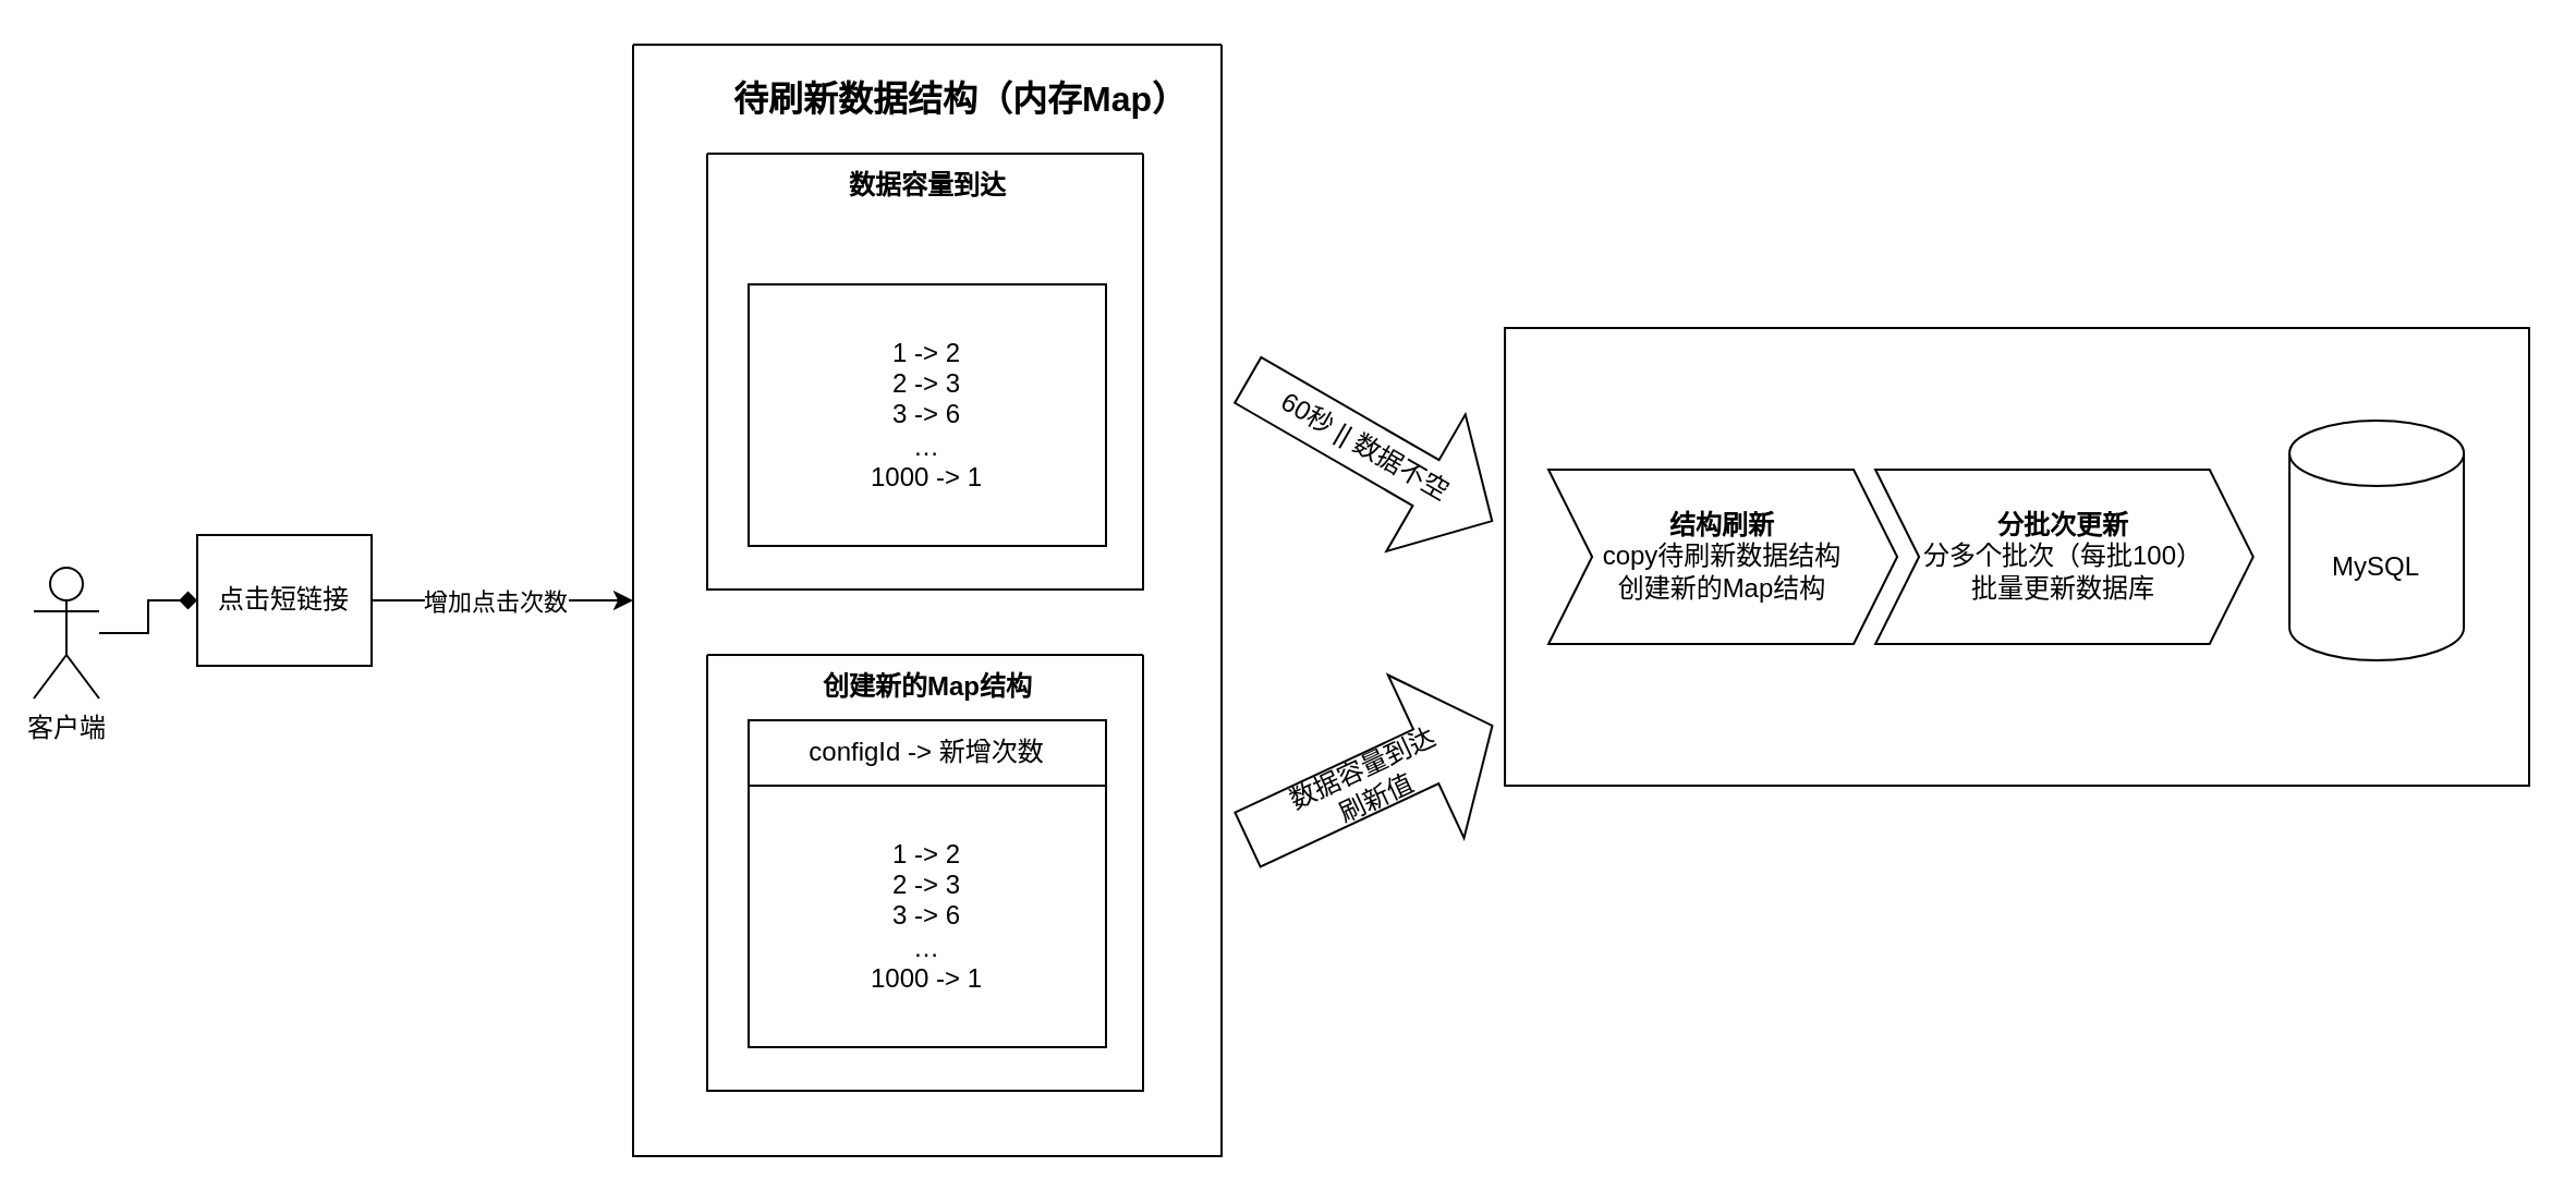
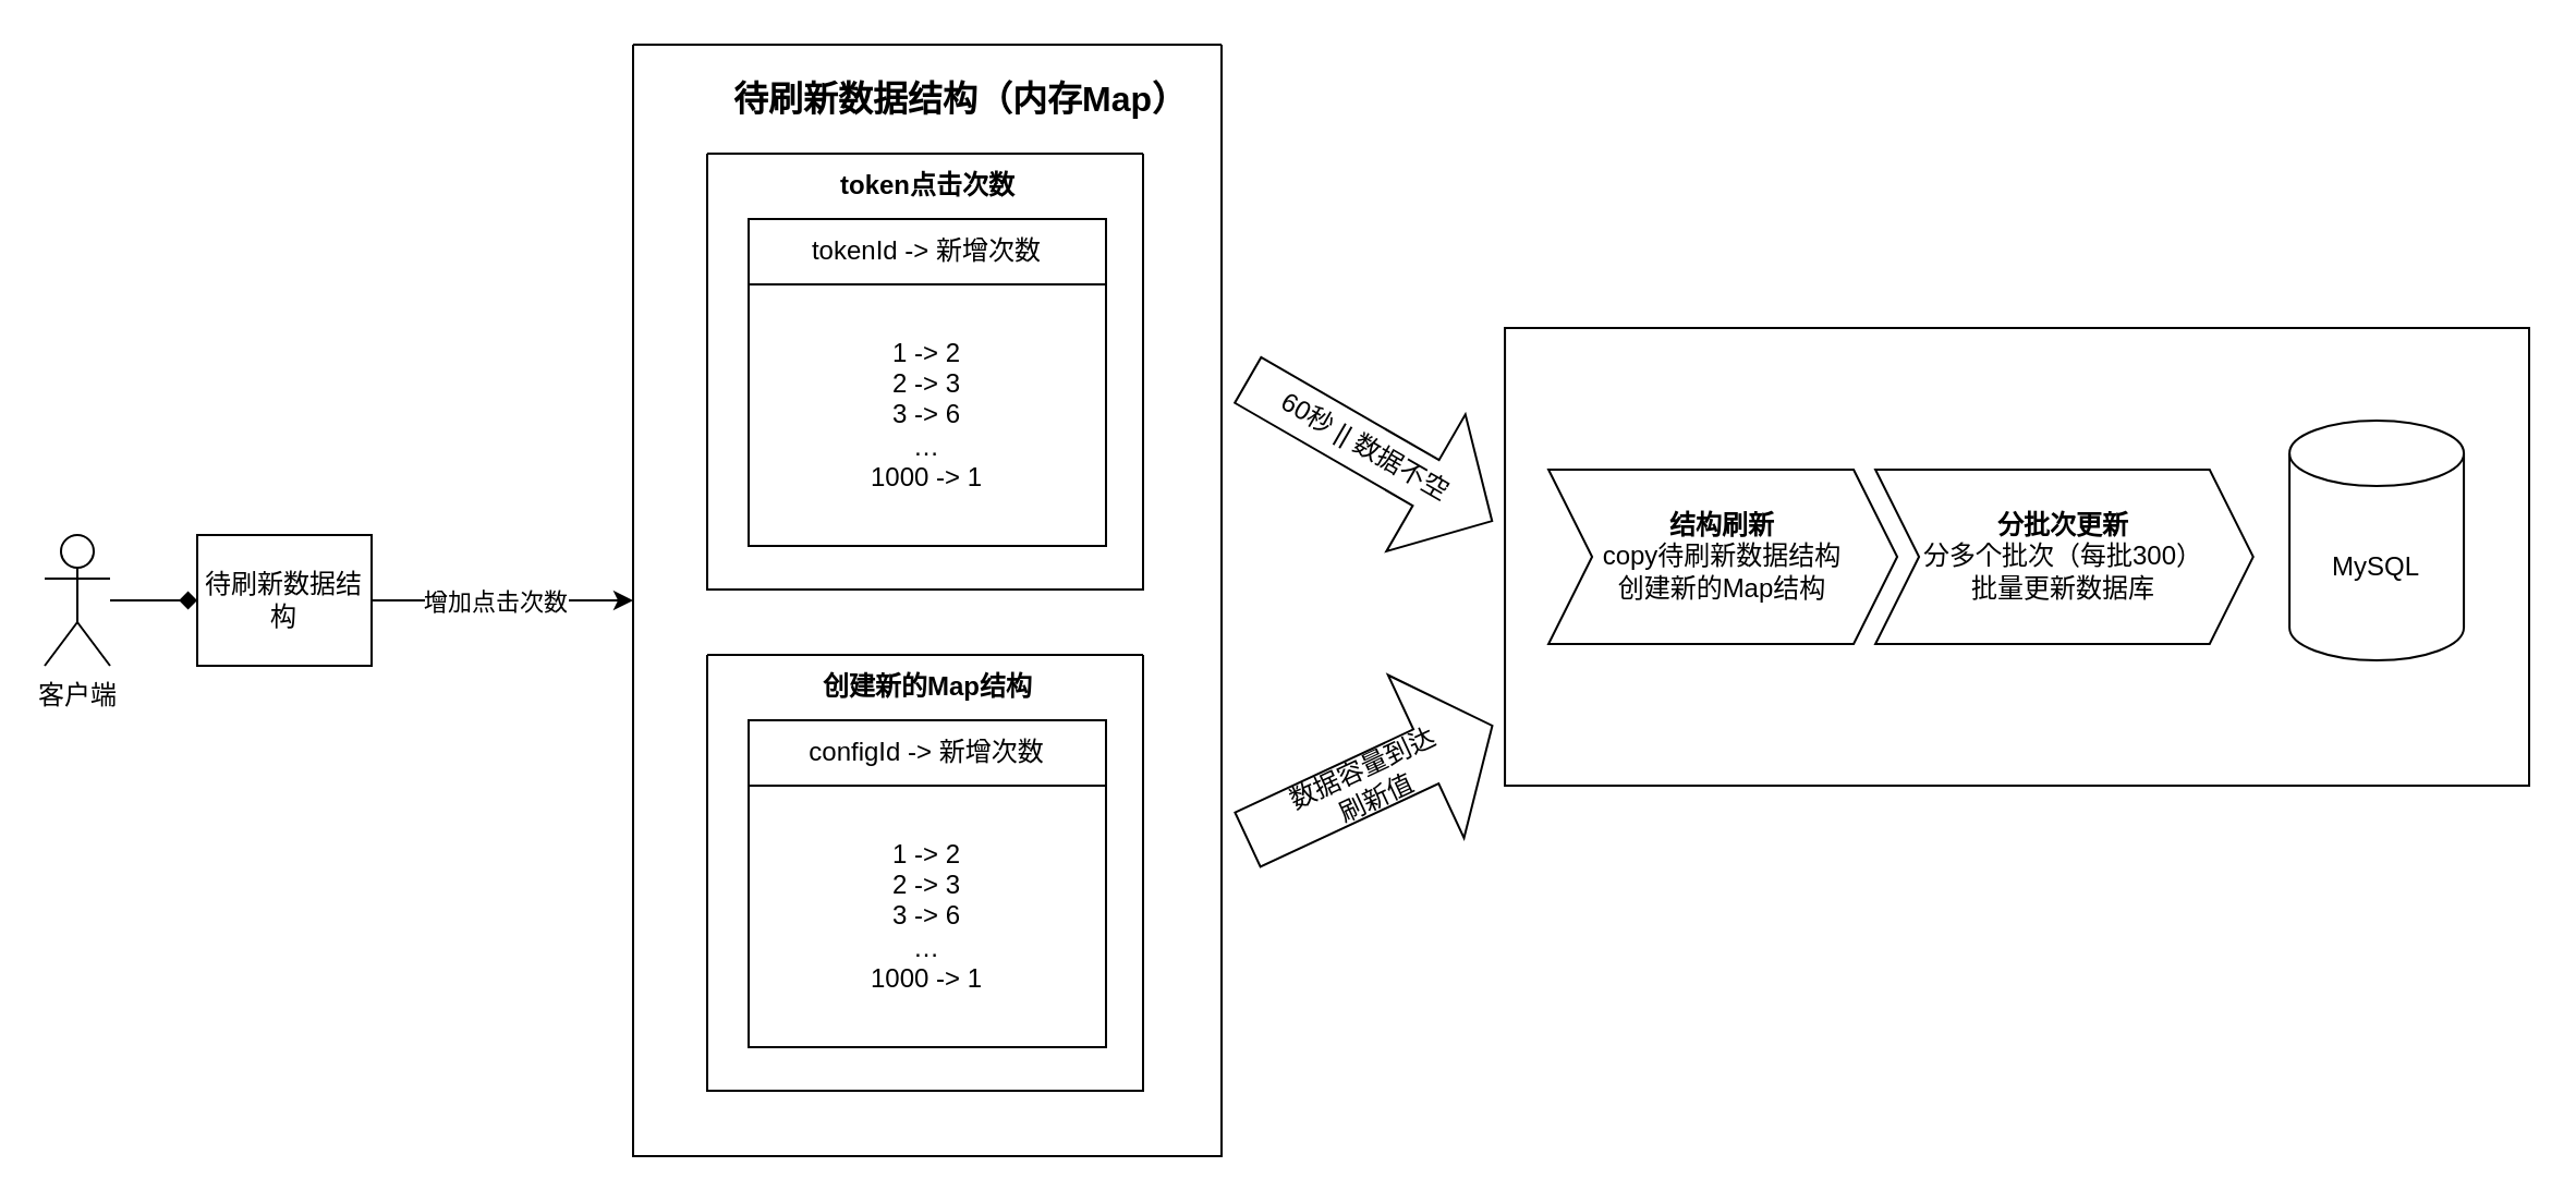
- <mxCell id="7" value="&lt;b&gt;数据容量到达&lt;/b&gt;" style="text;html=1;align=center;verticalAlign=middle;resizable=0;points=[];autosize=1;strokeColor=none;fillColor=none;" vertex="1" parent="1"><mxGeometry x="375" y="70" width="100" height="30" as="geometry" /></mxCell>
+ <mxCell id="7" value="&lt;b&gt;token点击次数&lt;/b&gt;" style="text;html=1;align=center;verticalAlign=middle;resizable=0;points=[];autosize=1;strokeColor=none;fillColor=none;" vertex="1" parent="1"><mxGeometry x="375" y="70" width="100" height="30" as="geometry" /></mxCell>
+ <mxCell id="4" value="tokenId -&amp;gt; 新增次数" style="rounded=0;whiteSpace=wrap;html=1;" vertex="1" parent="3"><mxGeometry x="19" y="30" width="164" height="30" as="geometry" /></mxCell>
- <mxCell id="24" value="&lt;b&gt;分批次更新&lt;/b&gt;&lt;div&gt;分多个批次（每批100）&lt;/div&gt;&lt;div&gt;批量更新数据库&lt;/div&gt;" style="shape=step;perimeter=stepPerimeter;whiteSpace=wrap;html=1;fixedSize=1;" vertex="1" parent="1"><mxGeometry x="860.04" y="215" width="173.35" height="80" as="geometry" /></mxCell>
+ <mxCell id="24" value="&lt;b&gt;分批次更新&lt;/b&gt;&lt;div&gt;分多个批次（每批300）&lt;/div&gt;&lt;div&gt;批量更新数据库&lt;/div&gt;" style="shape=step;perimeter=stepPerimeter;whiteSpace=wrap;html=1;fixedSize=1;" vertex="1" parent="1"><mxGeometry x="860.04" y="215" width="173.35" height="80" as="geometry" /></mxCell>
- <mxCell id="19" value="点击短链接" style="rounded=0;whiteSpace=wrap;html=1;" vertex="1" parent="1"><mxGeometry x="90" y="245" width="80" height="60" as="geometry" /></mxCell>
+ <mxCell id="19" value="待刷新数据结构" style="rounded=0;whiteSpace=wrap;html=1;" vertex="1" parent="1"><mxGeometry x="90" y="245" width="80" height="60" as="geometry" /></mxCell>
- <mxCell id="16" value="客户端" style="shape=umlActor;verticalLabelPosition=bottom;verticalAlign=top;html=1;outlineConnect=0;" vertex="1" parent="1"><mxGeometry x="15" y="260" width="30" height="60" as="geometry" /></mxCell>
+ <mxCell id="16" value="客户端" style="shape=umlActor;verticalLabelPosition=bottom;verticalAlign=top;html=1;outlineConnect=0;" vertex="1" parent="1"><mxGeometry x="20" y="245" width="30" height="60" as="geometry" /></mxCell>
